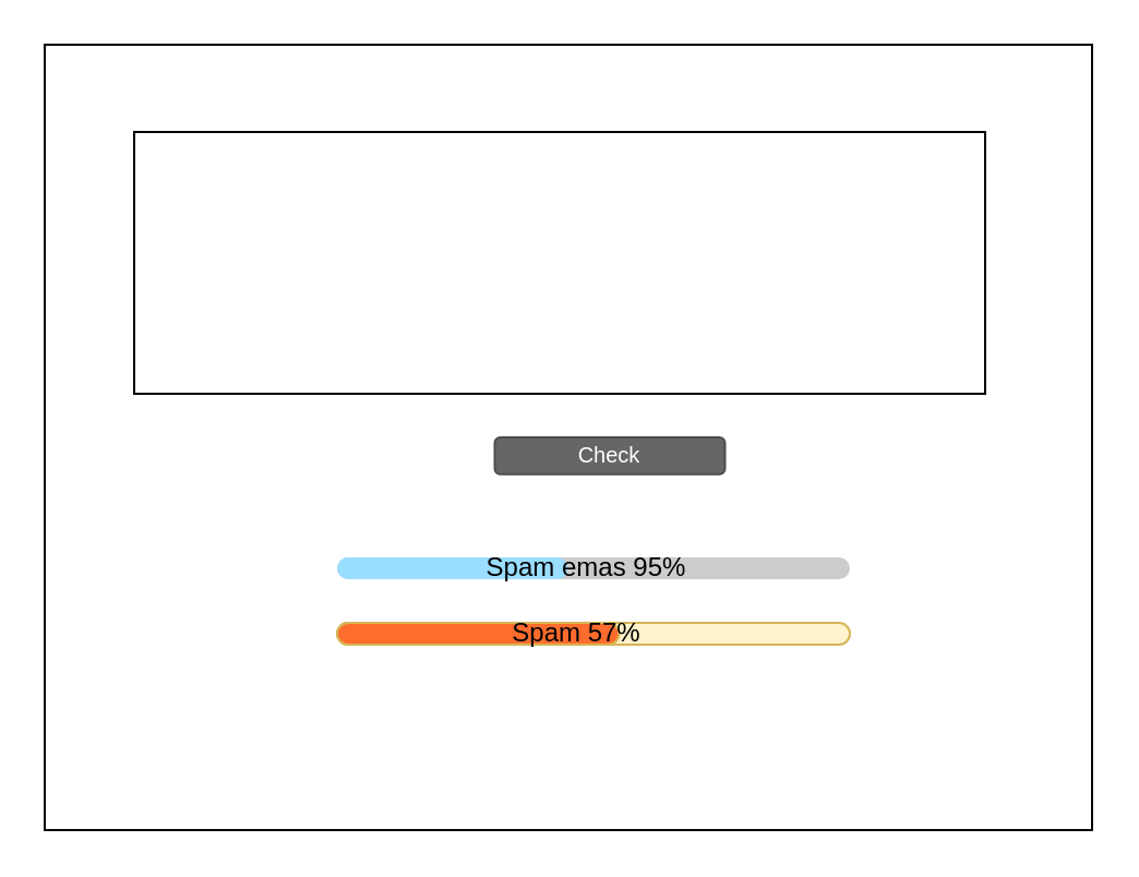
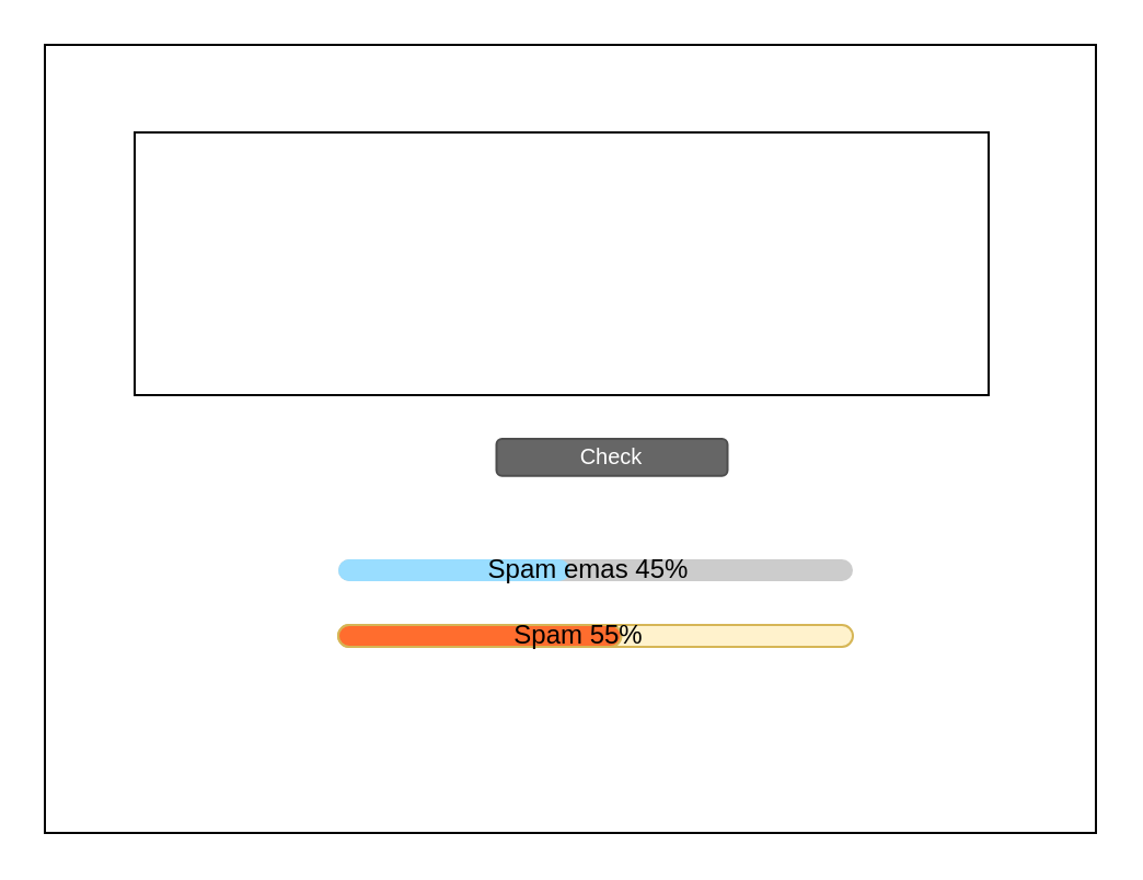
- <mxCell id="7" value="Spam emas 95%" style="text;html=1;strokeColor=none;fillColor=none;align=center;verticalAlign=middle;whiteSpace=wrap;rounded=0;" vertex="1" parent="1"><mxGeometry x="221" y="245" width="95" height="30" as="geometry" /></mxCell>
+ <mxCell id="7" value="Spam emas 45%" style="text;html=1;strokeColor=none;fillColor=none;align=center;verticalAlign=middle;whiteSpace=wrap;rounded=0;" vertex="1" parent="1"><mxGeometry x="221" y="245" width="95" height="30" as="geometry" /></mxCell>
- <mxCell id="8" value="Spam 57%" style="text;html=1;strokeColor=none;fillColor=none;align=center;verticalAlign=middle;whiteSpace=wrap;rounded=0;" vertex="1" parent="1"><mxGeometry x="229" y="275" width="70" height="30" as="geometry" /></mxCell>
+ <mxCell id="8" value="Spam 55%" style="text;html=1;strokeColor=none;fillColor=none;align=center;verticalAlign=middle;whiteSpace=wrap;rounded=0;" vertex="1" parent="1"><mxGeometry x="229" y="275" width="70" height="30" as="geometry" /></mxCell>
